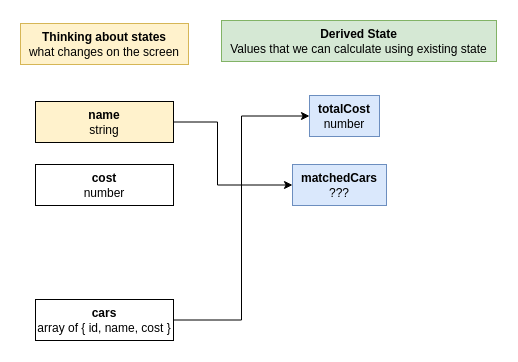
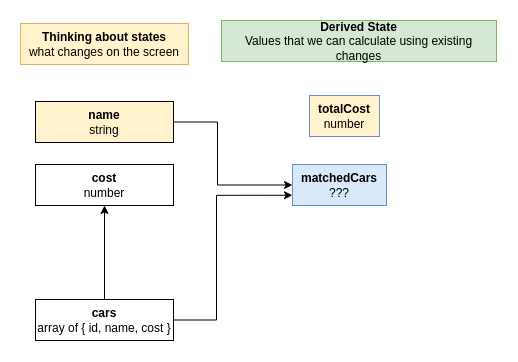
- <mxCell id="9" value="&lt;b&gt;Derived State&lt;/b&gt;&lt;br&gt;Values that we can calculate using existing state" style="whiteSpace=wrap;html=1;fillColor=#d5e8d4;strokeColor=#82b366;" vertex="1" parent="1"><mxGeometry x="221" y="20" width="275" height="41" as="geometry" /></mxCell>
+ <mxCell id="9" value="&lt;b&gt;Derived State&lt;/b&gt;&lt;br&gt;Values that we can calculate using existing changes" style="whiteSpace=wrap;html=1;fillColor=#d5e8d4;strokeColor=#82b366;" vertex="1" parent="1"><mxGeometry x="221" y="20" width="275" height="41" as="geometry" /></mxCell>
- <mxCell id="10" value="&lt;b&gt;totalCost&lt;/b&gt;&lt;br&gt;number" style="whiteSpace=wrap;html=1;fillColor=#dae8fc;strokeColor=#6c8ebf;" vertex="1" parent="1"><mxGeometry x="309.003" y="95.003" width="70" height="41" as="geometry" /></mxCell>
+ <mxCell id="10" value="&lt;b&gt;totalCost&lt;/b&gt;&lt;br&gt;number" style="whiteSpace=wrap;html=1;fillColor=#fff2cc;strokeColor=#6c8ebf;" vertex="1" parent="1"><mxGeometry x="309.003" y="95.003" width="70" height="41" as="geometry" /></mxCell>
- <mxCell id="5" style="edgeStyle=orthogonalEdgeStyle;rounded=0;orthogonalLoop=1;jettySize=auto;html=1;entryX=0;entryY=0.5;entryDx=0;entryDy=0;" edge="1" parent="1" source="7" target="10"><mxGeometry relative="1" as="geometry" /></mxCell>
+ <mxCell id="5" style="edgeStyle=orthogonalEdgeStyle;rounded=0;orthogonalLoop=1;jettySize=auto;html=1;" edge="1" parent="1" source="7" target="4"><mxGeometry relative="1" as="geometry" /></mxCell>
+ <mxCell id="6" style="edgeStyle=orthogonalEdgeStyle;rounded=0;orthogonalLoop=1;jettySize=auto;html=1;entryX=0;entryY=0.75;entryDx=0;entryDy=0;" edge="1" parent="1" source="7" target="11"><mxGeometry relative="1" as="geometry"><Array as="points"><mxPoint x="216" y="319" /><mxPoint x="216" y="195" /></Array></mxGeometry></mxCell>
